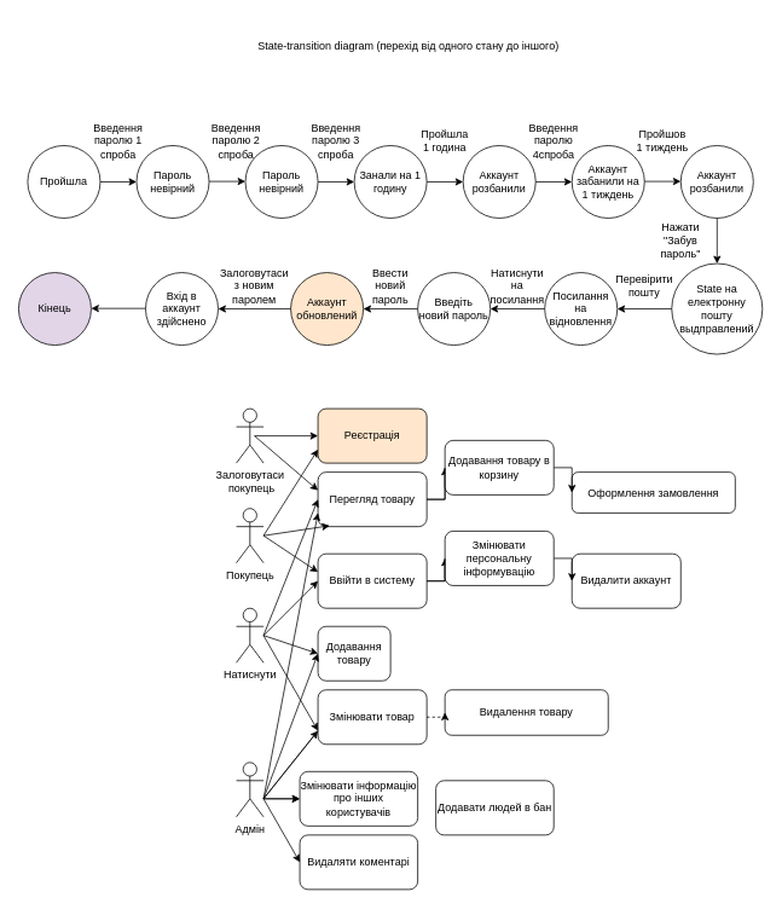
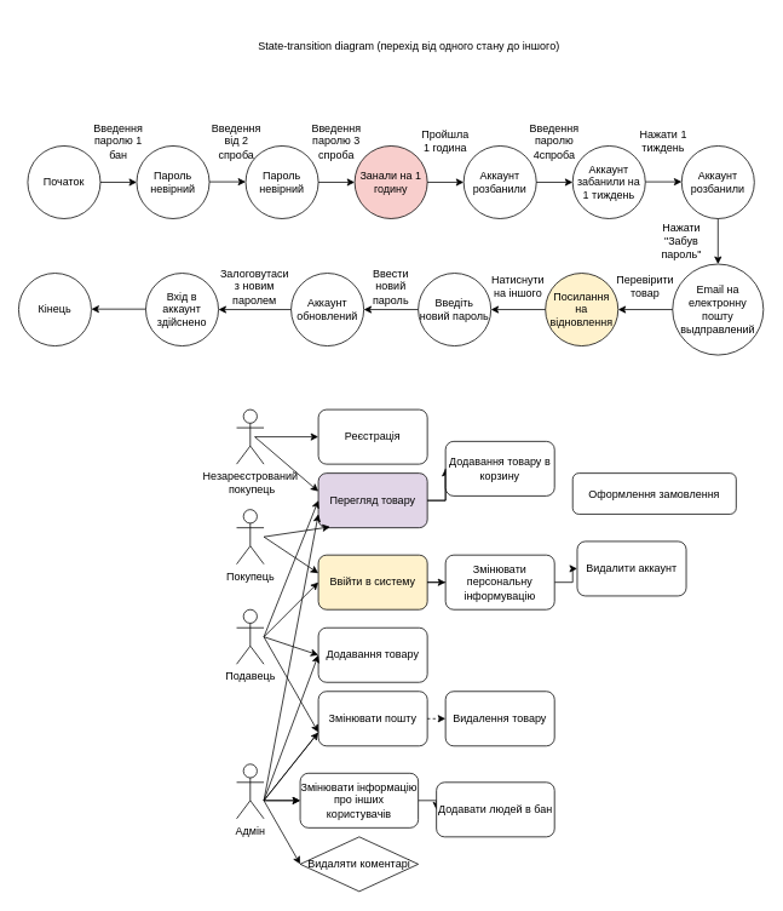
- <mxCell id="6" value="&lt;font style=&quot;vertical-align: inherit&quot;&gt;&lt;font style=&quot;vertical-align: inherit&quot;&gt;Введення паролю 1 спроба&lt;/font&gt;&lt;/font&gt;" style="text;html=1;strokeColor=none;fillColor=none;align=center;verticalAlign=middle;whiteSpace=wrap;rounded=0;" parent="1" vertex="1"><mxGeometry x="100" y="140" width="60" height="30" as="geometry" /></mxCell>
+ <mxCell id="6" value="&lt;font style=&quot;vertical-align: inherit&quot;&gt;&lt;font style=&quot;vertical-align: inherit&quot;&gt;Введення паролю 1 бан&lt;/font&gt;&lt;/font&gt;" style="text;html=1;strokeColor=none;fillColor=none;align=center;verticalAlign=middle;whiteSpace=wrap;rounded=0;" parent="1" vertex="1"><mxGeometry x="100" y="140" width="60" height="30" as="geometry" /></mxCell>
- <mxCell id="9" value="&lt;font style=&quot;vertical-align: inherit&quot;&gt;&lt;font style=&quot;vertical-align: inherit&quot;&gt;Введення паролю 2 спроба&lt;/font&gt;&lt;/font&gt;" style="text;html=1;strokeColor=none;fillColor=none;align=center;verticalAlign=middle;whiteSpace=wrap;rounded=0;" parent="1" vertex="1"><mxGeometry x="230" y="140" width="60" height="30" as="geometry" /></mxCell>
+ <mxCell id="9" value="&lt;font style=&quot;vertical-align: inherit&quot;&gt;&lt;font style=&quot;vertical-align: inherit&quot;&gt;Введення від 2 спроба&lt;/font&gt;&lt;/font&gt;" style="text;html=1;strokeColor=none;fillColor=none;align=center;verticalAlign=middle;whiteSpace=wrap;rounded=0;" parent="1" vertex="1"><mxGeometry x="230" y="140" width="60" height="30" as="geometry" /></mxCell>
- <mxCell id="19" value="&lt;font style=&quot;vertical-align: inherit&quot;&gt;&lt;font style=&quot;vertical-align: inherit&quot;&gt;Пройшов 1 тиждень&lt;/font&gt;&lt;/font&gt;" style="text;html=1;strokeColor=none;fillColor=none;align=center;verticalAlign=middle;whiteSpace=wrap;rounded=0;" parent="1" vertex="1"><mxGeometry x="700" y="140" width="60" height="30" as="geometry" /></mxCell>
+ <mxCell id="19" value="&lt;font style=&quot;vertical-align: inherit&quot;&gt;&lt;font style=&quot;vertical-align: inherit&quot;&gt;Нажати 1 тиждень&lt;/font&gt;&lt;/font&gt;" style="text;html=1;strokeColor=none;fillColor=none;align=center;verticalAlign=middle;whiteSpace=wrap;rounded=0;" parent="1" vertex="1"><mxGeometry x="700" y="140" width="60" height="30" as="geometry" /></mxCell>
- <mxCell id="2" value="&lt;font style=&quot;vertical-align: inherit&quot;&gt;&lt;font style=&quot;vertical-align: inherit&quot;&gt;Пройшла&lt;/font&gt;&lt;/font&gt;" style="ellipse;whiteSpace=wrap;html=1;aspect=fixed;" parent="1" vertex="1"><mxGeometry x="30" y="160" width="80" height="80" as="geometry" /></mxCell>
+ <mxCell id="2" value="&lt;font style=&quot;vertical-align: inherit&quot;&gt;&lt;font style=&quot;vertical-align: inherit&quot;&gt;Початок&lt;/font&gt;&lt;/font&gt;" style="ellipse;whiteSpace=wrap;html=1;aspect=fixed;" parent="1" vertex="1"><mxGeometry x="30" y="160" width="80" height="80" as="geometry" /></mxCell>
- <mxCell id="12" value="Занали на 1 годину" style="ellipse;whiteSpace=wrap;html=1;aspect=fixed;" parent="1" vertex="1"><mxGeometry x="390" y="160" width="80" height="80" as="geometry" /></mxCell>
+ <mxCell id="12" value="Занали на 1 годину" style="ellipse;whiteSpace=wrap;html=1;aspect=fixed;fillColor=#f8cecc;" parent="1" vertex="1"><mxGeometry x="390" y="160" width="80" height="80" as="geometry" /></mxCell>
- <mxCell id="30" value="&lt;font style=&quot;vertical-align: inherit&quot;&gt;&lt;font style=&quot;vertical-align: inherit&quot;&gt;Натиснути на посилання&lt;/font&gt;&lt;/font&gt;" style="text;html=1;strokeColor=none;fillColor=none;align=center;verticalAlign=middle;whiteSpace=wrap;rounded=0;" parent="1" vertex="1"><mxGeometry x="540" y="300" width="60" height="30" as="geometry" /></mxCell>
+ <mxCell id="30" value="&lt;font style=&quot;vertical-align: inherit&quot;&gt;&lt;font style=&quot;vertical-align: inherit&quot;&gt;Натиснути на іншого&lt;/font&gt;&lt;/font&gt;" style="text;html=1;strokeColor=none;fillColor=none;align=center;verticalAlign=middle;whiteSpace=wrap;rounded=0;" parent="1" vertex="1"><mxGeometry x="540" y="300" width="60" height="30" as="geometry" /></mxCell>
- <mxCell id="27" value="&lt;font style=&quot;vertical-align: inherit&quot;&gt;&lt;font style=&quot;vertical-align: inherit&quot;&gt;Перевірити пошту&lt;/font&gt;&lt;/font&gt;" style="text;html=1;strokeColor=none;fillColor=none;align=center;verticalAlign=middle;whiteSpace=wrap;rounded=0;" parent="1" vertex="1"><mxGeometry x="680" y="300" width="60" height="30" as="geometry" /></mxCell>
+ <mxCell id="27" value="&lt;font style=&quot;vertical-align: inherit&quot;&gt;&lt;font style=&quot;vertical-align: inherit&quot;&gt;Перевірити товар&lt;/font&gt;&lt;/font&gt;" style="text;html=1;strokeColor=none;fillColor=none;align=center;verticalAlign=middle;whiteSpace=wrap;rounded=0;" parent="1" vertex="1"><mxGeometry x="680" y="300" width="60" height="30" as="geometry" /></mxCell>
- <mxCell id="4" value="&lt;font style=&quot;vertical-align: inherit&quot;&gt;&lt;font style=&quot;vertical-align: inherit&quot;&gt;Кінець&lt;/font&gt;&lt;/font&gt;" style="ellipse;whiteSpace=wrap;html=1;aspect=fixed;fillColor=#e1d5e7;" parent="1" vertex="1"><mxGeometry x="20" y="300" width="80" height="80" as="geometry" /></mxCell>
+ <mxCell id="4" value="&lt;font style=&quot;vertical-align: inherit&quot;&gt;&lt;font style=&quot;vertical-align: inherit&quot;&gt;Кінець&lt;/font&gt;&lt;/font&gt;" style="ellipse;whiteSpace=wrap;html=1;aspect=fixed;" parent="1" vertex="1"><mxGeometry x="20" y="300" width="80" height="80" as="geometry" /></mxCell>
- <mxCell id="32" value="Аккаунт обновлений" style="ellipse;whiteSpace=wrap;html=1;aspect=fixed;fillColor=#ffe6cc;" parent="1" vertex="1"><mxGeometry x="320" y="300" width="80" height="80" as="geometry" /></mxCell>
+ <mxCell id="32" value="Аккаунт обновлений" style="ellipse;whiteSpace=wrap;html=1;aspect=fixed;" parent="1" vertex="1"><mxGeometry x="320" y="300" width="80" height="80" as="geometry" /></mxCell>
- <mxCell id="26" value="Посилання на відновлення" style="ellipse;whiteSpace=wrap;html=1;aspect=fixed;" parent="1" vertex="1"><mxGeometry x="600" y="300" width="80" height="80" as="geometry" /></mxCell>
+ <mxCell id="26" value="Посилання на відновлення" style="ellipse;whiteSpace=wrap;html=1;aspect=fixed;fillColor=#fff2cc;" parent="1" vertex="1"><mxGeometry x="600" y="300" width="80" height="80" as="geometry" /></mxCell>
- <mxCell id="24" value="State на електронну пошту выдправлений" style="ellipse;whiteSpace=wrap;html=1;aspect=fixed;" parent="1" vertex="1"><mxGeometry x="740" y="290" width="100" height="100" as="geometry" /></mxCell>
+ <mxCell id="24" value="Email на електронну пошту выдправлений" style="ellipse;whiteSpace=wrap;html=1;aspect=fixed;" parent="1" vertex="1"><mxGeometry x="740" y="290" width="100" height="100" as="geometry" /></mxCell>
- <mxCell id="44" value="Реєстрація" style="rounded=1;whiteSpace=wrap;html=1;fillColor=#ffe6cc;" parent="1" vertex="1"><mxGeometry x="350" y="450" width="120" height="60" as="geometry" /></mxCell>
+ <mxCell id="44" value="Реєстрація" style="rounded=1;whiteSpace=wrap;html=1;" parent="1" vertex="1"><mxGeometry x="350" y="450" width="120" height="60" as="geometry" /></mxCell>
- <mxCell id="47" style="edgeStyle=orthogonalEdgeStyle;rounded=0;orthogonalLoop=1;jettySize=auto;html=1;entryX=0;entryY=0.5;entryDx=0;entryDy=0;startArrow=none;" parent="1" source="48" target="46" edge="1"><mxGeometry relative="1" as="geometry"><mxPoint x="330" y="690" as="sourcePoint" /><mxPoint x="360" y="645" as="targetPoint" /></mxGeometry></mxCell>
- <mxCell id="42" value="&lt;font style=&quot;vertical-align: inherit&quot;&gt;&lt;font style=&quot;vertical-align: inherit&quot;&gt;&lt;font style=&quot;vertical-align: inherit&quot;&gt;&lt;font style=&quot;vertical-align: inherit&quot;&gt;&lt;font style=&quot;vertical-align: inherit&quot;&gt;&lt;font style=&quot;vertical-align: inherit&quot;&gt;Залоговутаси &lt;/font&gt;&lt;/font&gt;&lt;br&gt;&lt;font style=&quot;vertical-align: inherit&quot;&gt;&lt;font style=&quot;vertical-align: inherit&quot;&gt;&amp;nbsp;покупець&lt;/font&gt;&lt;/font&gt;&lt;/font&gt;&lt;/font&gt;&lt;/font&gt;&lt;/font&gt;" style="shape=umlActor;verticalLabelPosition=bottom;verticalAlign=top;html=1;outlineConnect=0;" parent="1" vertex="1"><mxGeometry x="260" y="450" width="30" height="60" as="geometry" /></mxCell>
+ <mxCell id="42" value="&lt;font style=&quot;vertical-align: inherit&quot;&gt;&lt;font style=&quot;vertical-align: inherit&quot;&gt;&lt;font style=&quot;vertical-align: inherit&quot;&gt;&lt;font style=&quot;vertical-align: inherit&quot;&gt;&lt;font style=&quot;vertical-align: inherit&quot;&gt;&lt;font style=&quot;vertical-align: inherit&quot;&gt;Незареєстрований &lt;/font&gt;&lt;/font&gt;&lt;br&gt;&lt;font style=&quot;vertical-align: inherit&quot;&gt;&lt;font style=&quot;vertical-align: inherit&quot;&gt;&amp;nbsp;покупець&lt;/font&gt;&lt;/font&gt;&lt;/font&gt;&lt;/font&gt;&lt;/font&gt;&lt;/font&gt;" style="shape=umlActor;verticalLabelPosition=bottom;verticalAlign=top;html=1;outlineConnect=0;" parent="1" vertex="1"><mxGeometry x="260" y="450" width="30" height="60" as="geometry" /></mxCell>
- <mxCell id="51" value="" style="endArrow=classic;html=1;rounded=0;entryX=0;entryY=0.75;entryDx=0;entryDy=0;" parent="1" source="41" target="44" edge="1"><mxGeometry width="50" height="50" relative="1" as="geometry"><mxPoint x="390" y="590" as="sourcePoint" /><mxPoint x="440" y="540" as="targetPoint" /><Array as="points"><mxPoint x="290" y="590" /></Array></mxGeometry></mxCell>
- <mxCell id="43" value="Перегляд товару" style="rounded=1;whiteSpace=wrap;html=1;" parent="1" vertex="1"><mxGeometry x="350" y="520" width="120" height="60" as="geometry" /></mxCell>
+ <mxCell id="43" value="Перегляд товару" style="rounded=1;whiteSpace=wrap;html=1;fillColor=#e1d5e7;" parent="1" vertex="1"><mxGeometry x="350" y="520" width="120" height="60" as="geometry" /></mxCell>
- <mxCell id="57" value="Змінювати персональну інформувацію" style="rounded=1;whiteSpace=wrap;html=1;" parent="1" vertex="1"><mxGeometry x="490" y="585" width="120" height="60" as="geometry" /></mxCell>
+ <mxCell id="57" value="Змінювати персональну інформувацію" style="rounded=1;whiteSpace=wrap;html=1;" parent="1" vertex="1"><mxGeometry x="490" y="610" width="120" height="60" as="geometry" /></mxCell>
- <mxCell id="53" value="Ввійти в систему" style="rounded=1;whiteSpace=wrap;html=1;" parent="1" vertex="1"><mxGeometry x="350" y="610" width="120" height="60" as="geometry" /></mxCell>
+ <mxCell id="53" value="Ввійти в систему" style="rounded=1;whiteSpace=wrap;html=1;fillColor=#fff2cc;" parent="1" vertex="1"><mxGeometry x="350" y="610" width="120" height="60" as="geometry" /></mxCell>
- <mxCell id="55" value="Видалити аккаунт" style="rounded=1;whiteSpace=wrap;html=1;" parent="1" vertex="1"><mxGeometry x="630" y="610" width="120" height="60" as="geometry" /></mxCell>
+ <mxCell id="55" value="Видалити аккаунт" style="rounded=1;whiteSpace=wrap;html=1;" parent="1" vertex="1"><mxGeometry x="635" y="595" width="120" height="60" as="geometry" /></mxCell>
- <mxCell id="61" value="Додавання товару" style="rounded=1;whiteSpace=wrap;html=1;" parent="1" vertex="1"><mxGeometry x="350" y="690" width="80" height="60" as="geometry" /></mxCell>
+ <mxCell id="61" value="Додавання товару" style="rounded=1;whiteSpace=wrap;html=1;" parent="1" vertex="1"><mxGeometry x="350" y="690" width="120" height="60" as="geometry" /></mxCell>
- <mxCell id="40" value="&lt;font style=&quot;vertical-align: inherit&quot;&gt;&lt;font style=&quot;vertical-align: inherit&quot;&gt;Натиснути&lt;/font&gt;&lt;/font&gt;" style="shape=umlActor;verticalLabelPosition=bottom;verticalAlign=top;html=1;outlineConnect=0;" parent="1" vertex="1"><mxGeometry x="260" y="670" width="30" height="60" as="geometry" /></mxCell>
+ <mxCell id="40" value="&lt;font style=&quot;vertical-align: inherit&quot;&gt;&lt;font style=&quot;vertical-align: inherit&quot;&gt;Подавець&lt;/font&gt;&lt;/font&gt;" style="shape=umlActor;verticalLabelPosition=bottom;verticalAlign=top;html=1;outlineConnect=0;" parent="1" vertex="1"><mxGeometry x="260" y="670" width="30" height="60" as="geometry" /></mxCell>
- <mxCell id="64" value="Видалення товару" style="rounded=1;whiteSpace=wrap;html=1;" parent="1" vertex="1"><mxGeometry x="490" y="760" width="180" height="50" as="geometry" /></mxCell>
+ <mxCell id="64" value="Видалення товару" style="rounded=1;whiteSpace=wrap;html=1;" parent="1" vertex="1"><mxGeometry x="490" y="760" width="120" height="60" as="geometry" /></mxCell>
- <mxCell id="63" value="Змінювати товар" style="rounded=1;whiteSpace=wrap;html=1;" parent="1" vertex="1"><mxGeometry x="350" y="760" width="120" height="60" as="geometry" /></mxCell>
+ <mxCell id="63" value="Змінювати пошту" style="rounded=1;whiteSpace=wrap;html=1;" parent="1" vertex="1"><mxGeometry x="350" y="760" width="120" height="60" as="geometry" /></mxCell>
+ <mxCell id="67" value="" style="edgeStyle=orthogonalEdgeStyle;rounded=0;orthogonalLoop=1;jettySize=auto;html=1;" parent="1" source="68" target="73" edge="1"><mxGeometry relative="1" as="geometry" /></mxCell>
- <mxCell id="69" value="Видаляти коментарі" style="rounded=1;whiteSpace=wrap;html=1;" parent="1" vertex="1"><mxGeometry x="330" y="920" width="130" height="60" as="geometry" /></mxCell>
+ <mxCell id="69" value="Видаляти коментарі" style="rhombus;whiteSpace=wrap;html=1;" parent="1" vertex="1"><mxGeometry x="330" y="920" width="130" height="60" as="geometry" /></mxCell>
